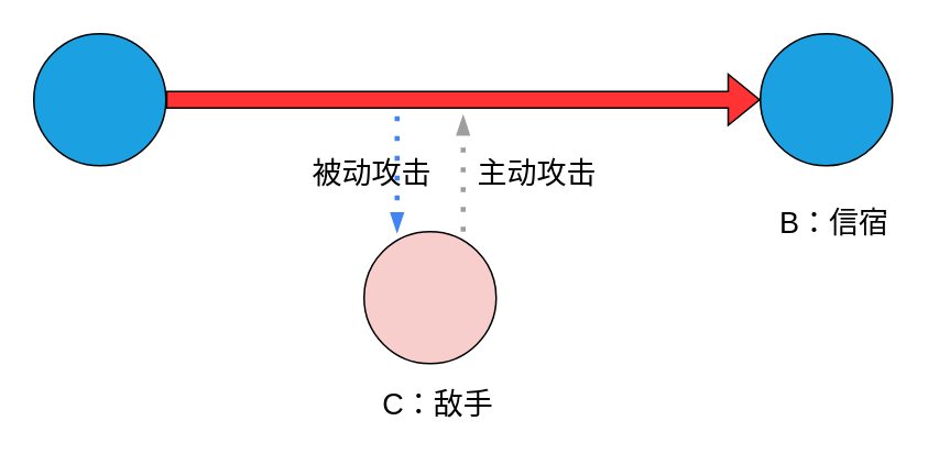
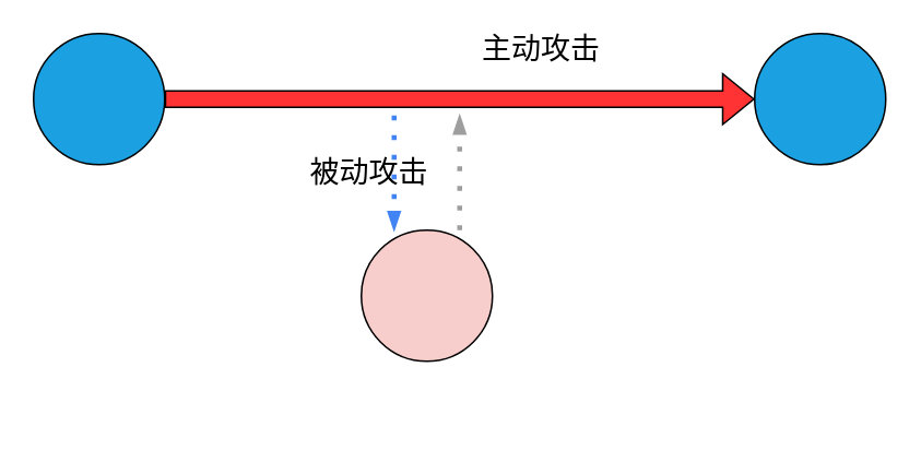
- <mxCell id="11" value="主动攻击" style="text;html=1;strokeColor=none;fillColor=none;align=center;verticalAlign=middle;whiteSpace=wrap;rounded=0;fontSize=18;" vertex="1" parent="1"><mxGeometry x="285" y="90" width="80" height="30" as="geometry" /></mxCell>
+ <mxCell id="11" value="主动攻击" style="text;html=1;strokeColor=none;fillColor=none;align=center;verticalAlign=middle;whiteSpace=wrap;rounded=0;fontSize=18;" vertex="1" parent="1"><mxGeometry x="290" y="15" width="80" height="30" as="geometry" /></mxCell>
- <mxCell id="8" value="&lt;font style=&quot;font-size: 18px;&quot;&gt;B：信宿&lt;/font&gt;" style="text;html=1;strokeColor=none;fillColor=none;align=center;verticalAlign=middle;whiteSpace=wrap;rounded=0;" vertex="1" parent="1"><mxGeometry x="470" y="120" width="70" height="30" as="geometry" /></mxCell>
- <mxCell id="9" value="&lt;font style=&quot;font-size: 18px;&quot;&gt;C：敌手&lt;/font&gt;" style="text;html=1;strokeColor=none;fillColor=none;align=center;verticalAlign=middle;whiteSpace=wrap;rounded=0;" vertex="1" parent="1"><mxGeometry x="230" y="230" width="70" height="30" as="geometry" /></mxCell>
